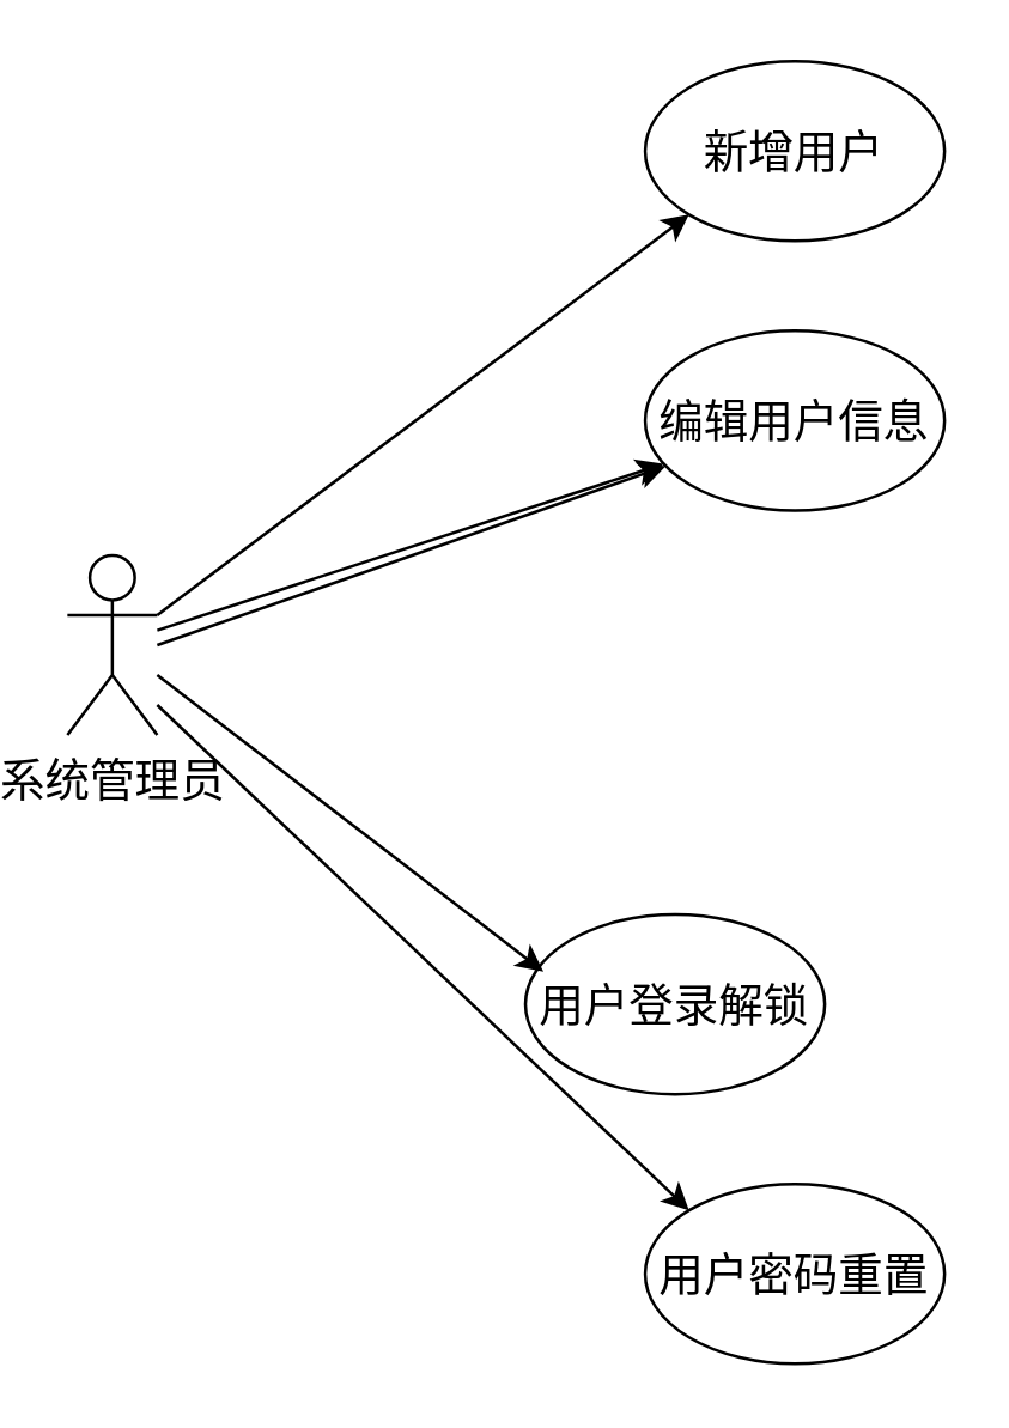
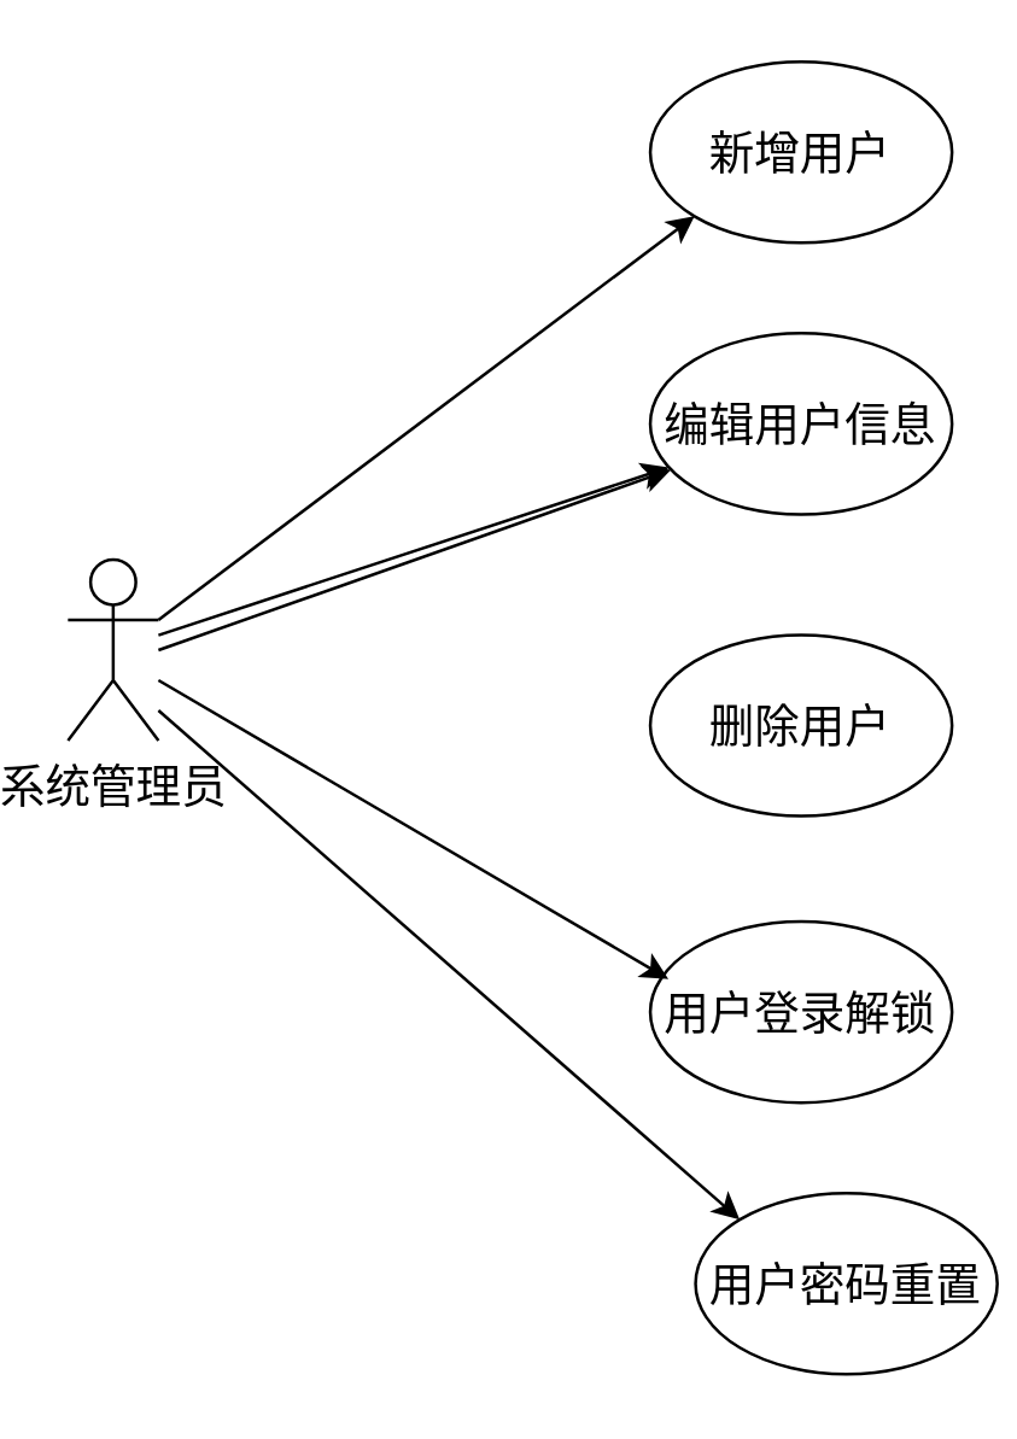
+ <mxCell id="5" value="删除用户" style="ellipse;whiteSpace=wrap;html=1;fontSize=15;" parent="1" vertex="1"><mxGeometry x="213" y="210" width="100" height="60" as="geometry" /></mxCell>
- <mxCell id="9" value="用户登录解锁" style="ellipse;whiteSpace=wrap;html=1;fontSize=15;" parent="1" vertex="1"><mxGeometry x="173" y="305" width="100" height="60" as="geometry" /></mxCell>
+ <mxCell id="9" value="用户登录解锁" style="ellipse;whiteSpace=wrap;html=1;fontSize=15;" parent="1" vertex="1"><mxGeometry x="213" y="305" width="100" height="60" as="geometry" /></mxCell>
- <mxCell id="11" value="用户密码重置" style="ellipse;whiteSpace=wrap;html=1;fontSize=15;" parent="1" vertex="1"><mxGeometry x="213" y="395" width="100" height="60" as="geometry" /></mxCell>
+ <mxCell id="11" value="用户密码重置" style="ellipse;whiteSpace=wrap;html=1;fontSize=15;" parent="1" vertex="1"><mxGeometry x="228" y="395" width="100" height="60" as="geometry" /></mxCell>
